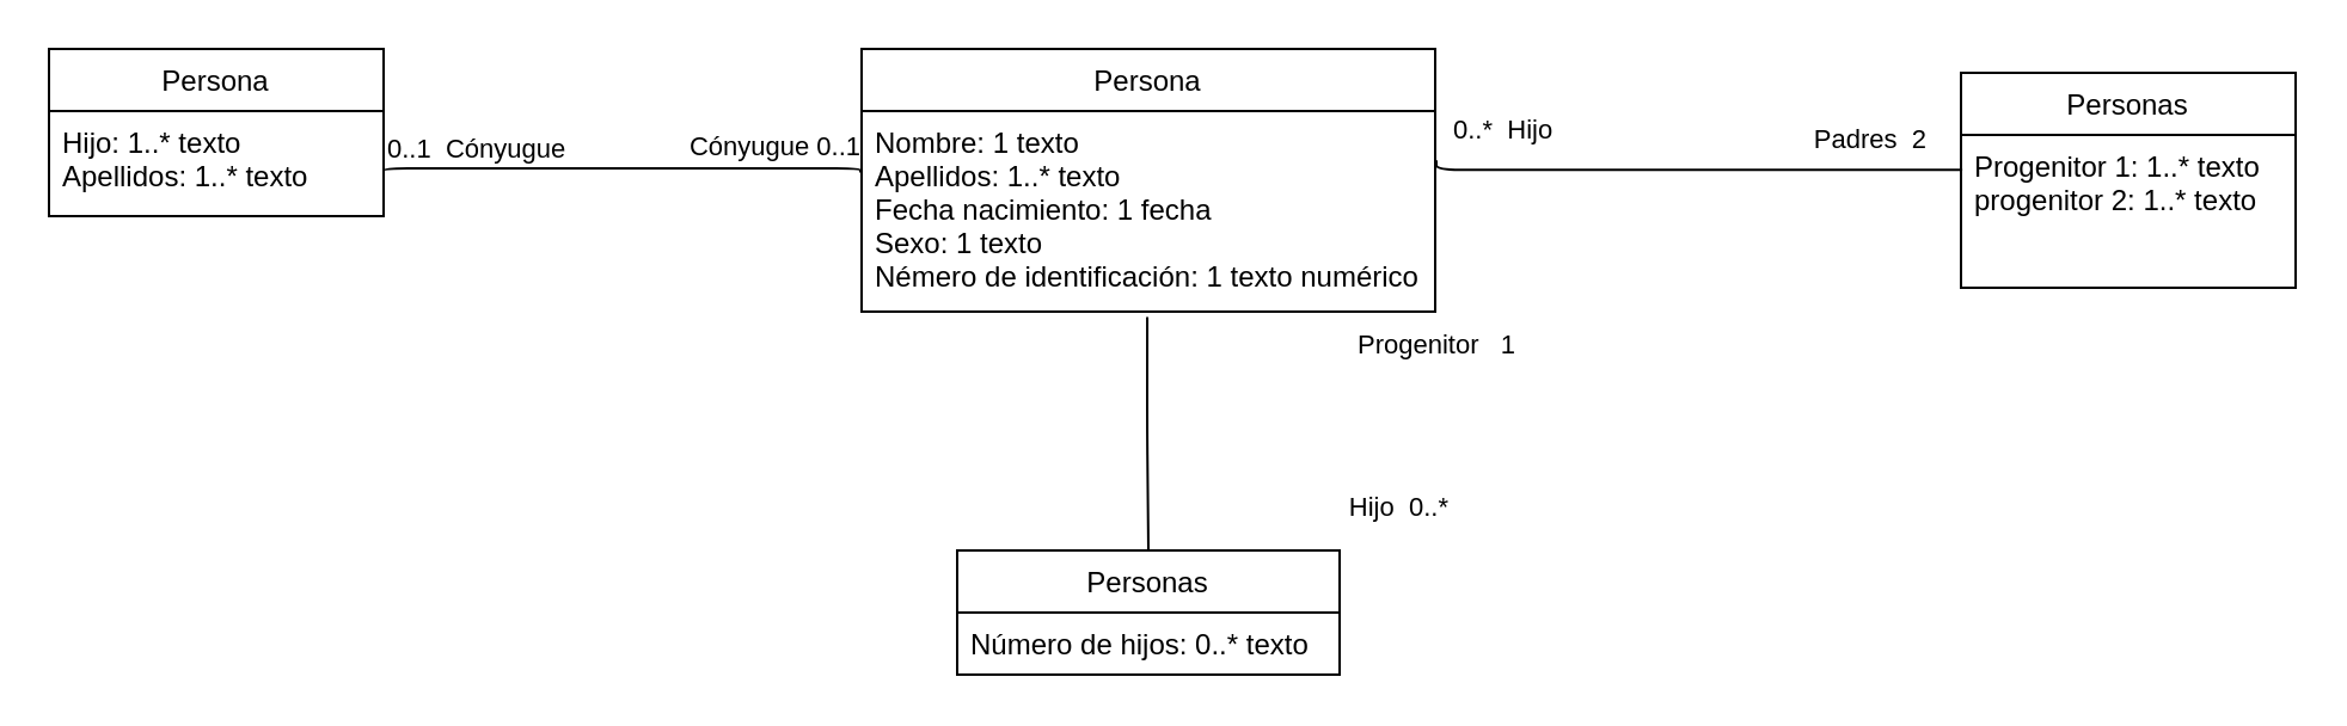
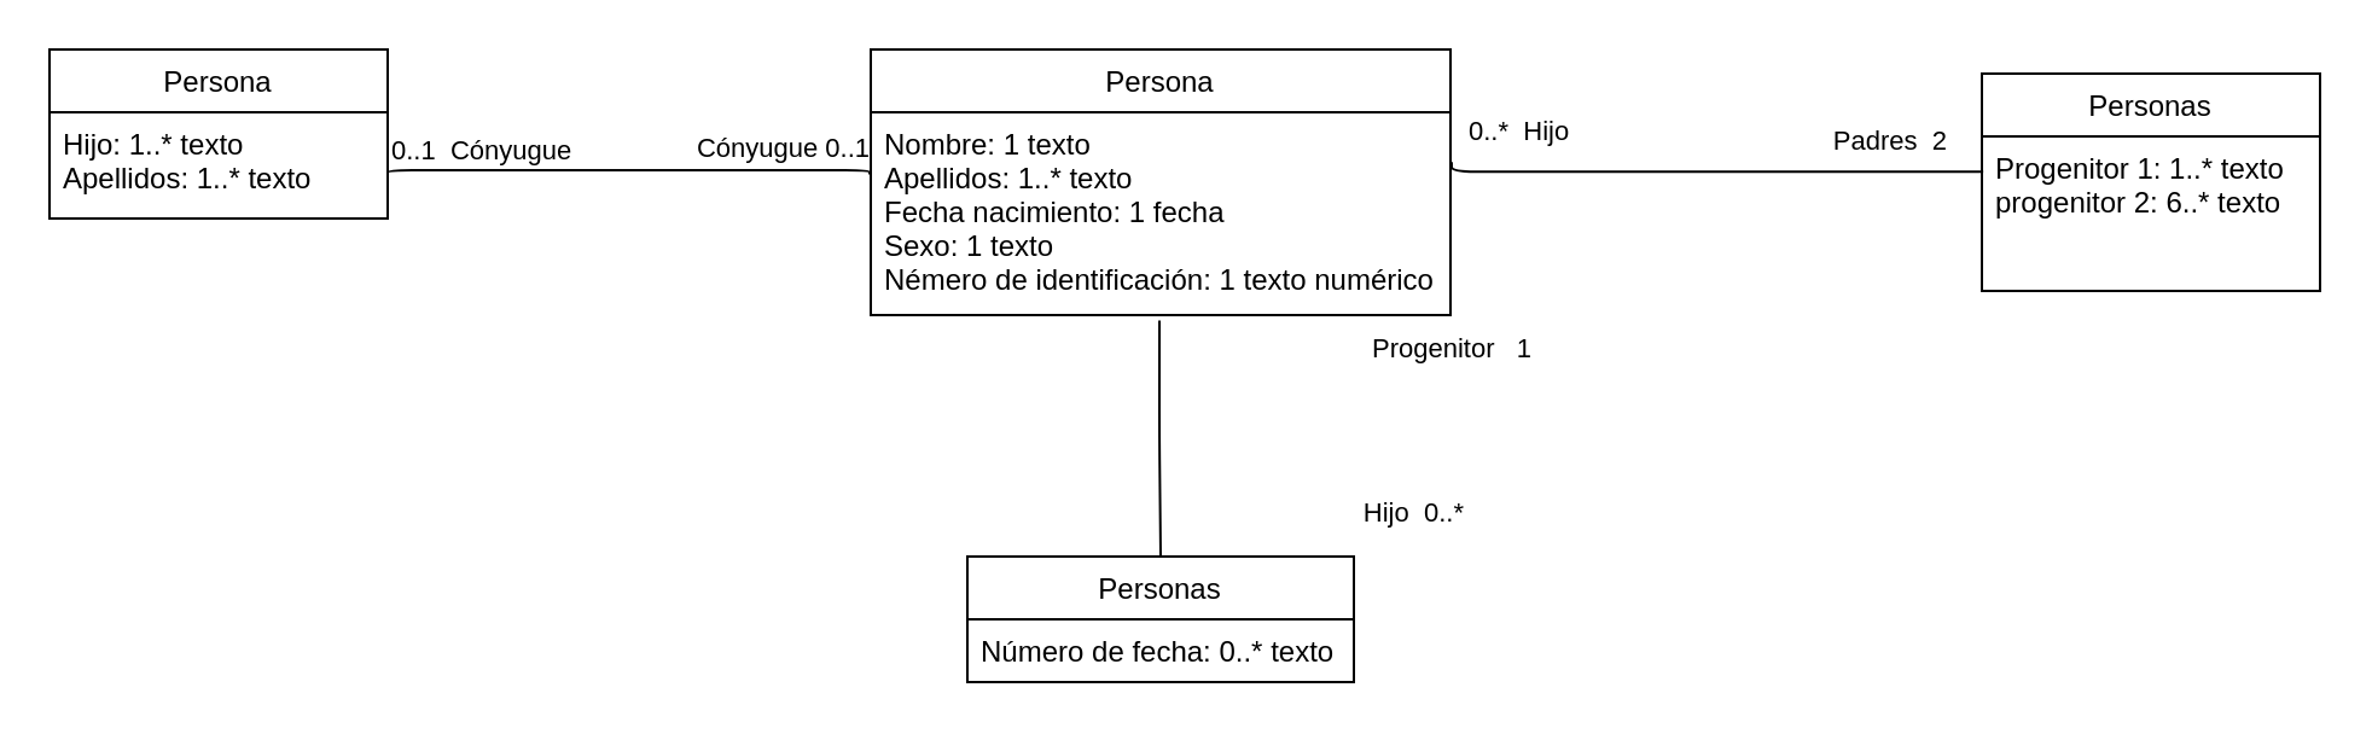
- <mxCell id="8" value="Progenitor 1: 1..* texto&#10;progenitor 2: 1..* texto" style="text;strokeColor=none;fillColor=none;align=left;verticalAlign=top;spacingLeft=4;spacingRight=4;overflow=hidden;rotatable=0;points=[[0,0.5],[1,0.5]];portConstraint=eastwest;" vertex="1" parent="7"><mxGeometry y="26" width="140" height="64" as="geometry" /></mxCell>
+ <mxCell id="8" value="Progenitor 1: 1..* texto&#10;progenitor 2: 6..* texto" style="text;strokeColor=none;fillColor=none;align=left;verticalAlign=top;spacingLeft=4;spacingRight=4;overflow=hidden;rotatable=0;points=[[0,0.5],[1,0.5]];portConstraint=eastwest;" vertex="1" parent="7"><mxGeometry y="26" width="140" height="64" as="geometry" /></mxCell>
- <mxCell id="13" value="Número de hijos: 0..* texto" style="text;strokeColor=none;fillColor=none;align=left;verticalAlign=top;spacingLeft=4;spacingRight=4;overflow=hidden;rotatable=0;points=[[0,0.5],[1,0.5]];portConstraint=eastwest;" vertex="1" parent="12"><mxGeometry y="26" width="160" height="26" as="geometry" /></mxCell>
+ <mxCell id="13" value="Número de fecha: 0..* texto" style="text;strokeColor=none;fillColor=none;align=left;verticalAlign=top;spacingLeft=4;spacingRight=4;overflow=hidden;rotatable=0;points=[[0,0.5],[1,0.5]];portConstraint=eastwest;" vertex="1" parent="12"><mxGeometry y="26" width="160" height="26" as="geometry" /></mxCell>
